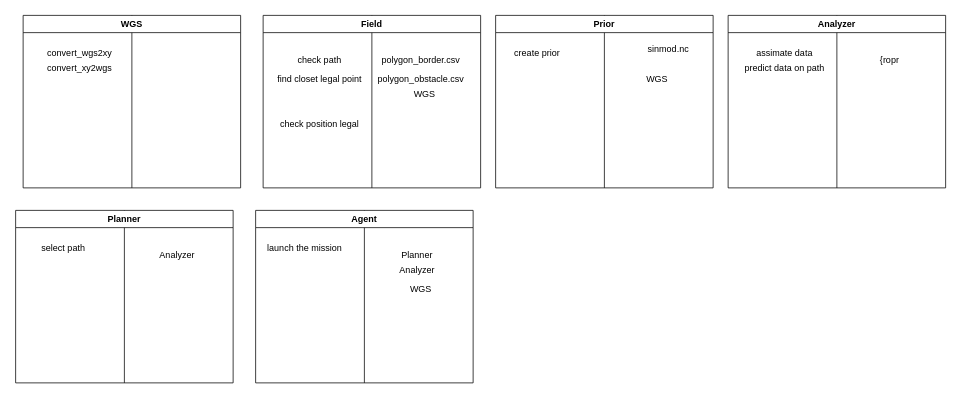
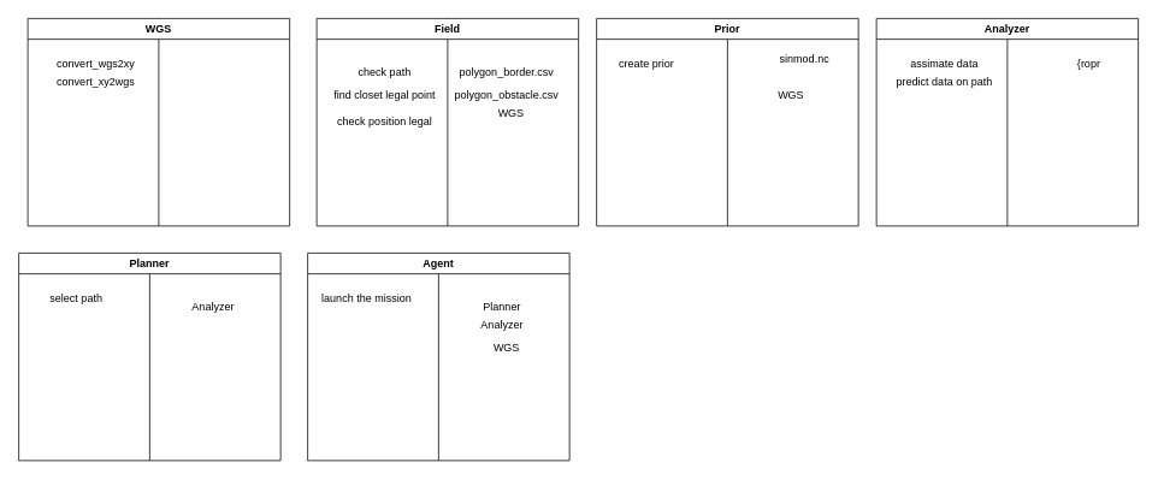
- <mxCell id="26" value="{ropr" style="text;html=1;align=center;verticalAlign=middle;resizable=0;points=[];autosize=1;strokeColor=none;fillColor=none;" parent="24" vertex="1"><mxGeometry x="190" y="45" width="50" height="30" as="geometry" /></mxCell>
+ <mxCell id="26" value="{ropr" style="text;html=1;align=center;verticalAlign=middle;resizable=0;points=[];autosize=1;strokeColor=none;fillColor=none;" parent="24" vertex="1"><mxGeometry x="210" y="35" width="50" height="30" as="geometry" /></mxCell>
- <mxCell id="12" value="check position legal" style="text;html=1;align=center;verticalAlign=middle;resizable=0;points=[];autosize=1;strokeColor=none;fillColor=none;" vertex="1" parent="9"><mxGeometry x="10" y="130" width="130" height="30" as="geometry" /></mxCell>
+ <mxCell id="12" value="check position legal" style="text;html=1;align=center;verticalAlign=middle;resizable=0;points=[];autosize=1;strokeColor=none;fillColor=none;" vertex="1" parent="9"><mxGeometry x="10" y="100" width="130" height="30" as="geometry" /></mxCell>
